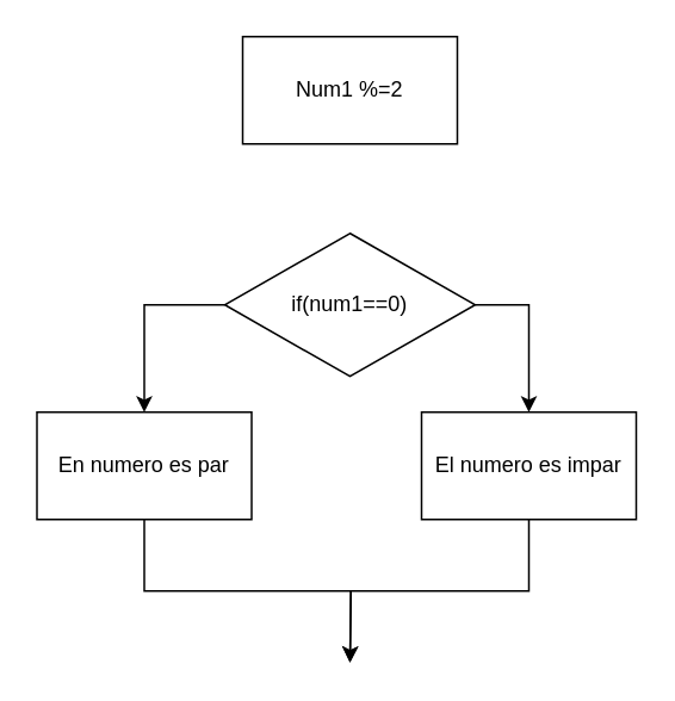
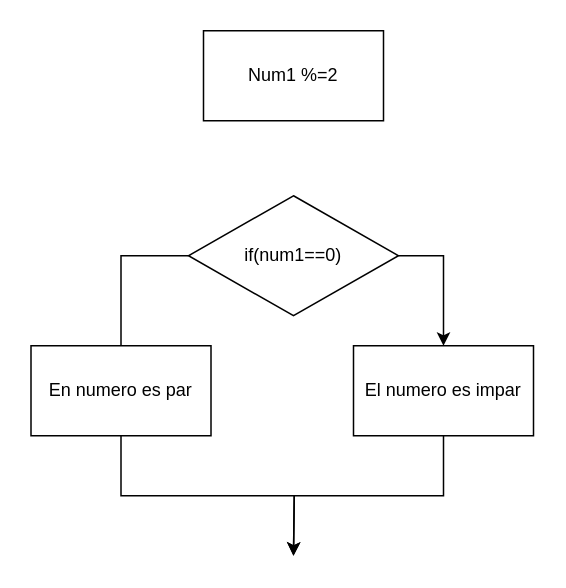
- <mxCell id="2" style="edgeStyle=orthogonalEdgeStyle;rounded=0;orthogonalLoop=1;jettySize=auto;html=1;exitX=0;exitY=0.5;exitDx=0;exitDy=0;entryX=0.5;entryY=0;entryDx=0;entryDy=0;" parent="1" source="4" target="8" edge="1"><mxGeometry relative="1" as="geometry" /></mxCell>
+ <mxCell id="2" style="edgeStyle=orthogonalEdgeStyle;rounded=0;orthogonalLoop=1;jettySize=auto;html=1;exitX=0;exitY=0.5;exitDx=0;exitDy=0;entryX=0.5;entryY=0;entryDx=0;entryDy=0;endArrow=none;" parent="1" source="4" target="8" edge="1"><mxGeometry relative="1" as="geometry" /></mxCell>
